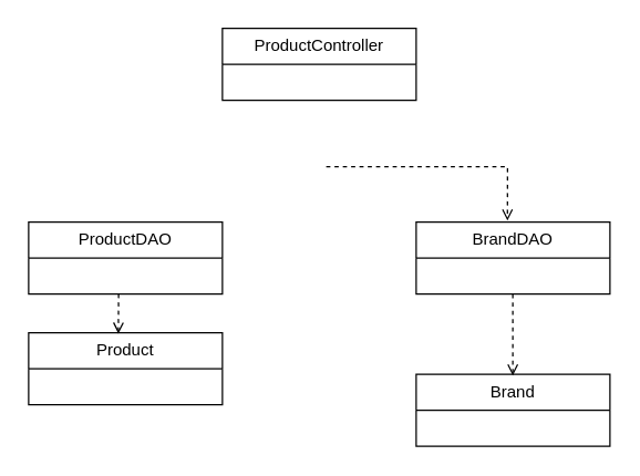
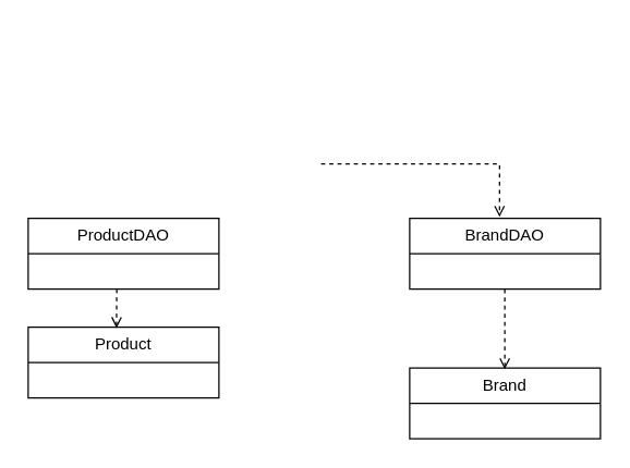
- <mxCell id="2" value="ProductController" style="swimlane;fontStyle=0;childLayout=stackLayout;horizontal=1;startSize=26;fillColor=none;horizontalStack=0;resizeParent=1;resizeParentMax=0;resizeLast=0;collapsible=1;marginBottom=0;whiteSpace=wrap;html=1;" parent="1" vertex="1"><mxGeometry x="160" y="20" width="140" height="52" as="geometry" /></mxCell>
